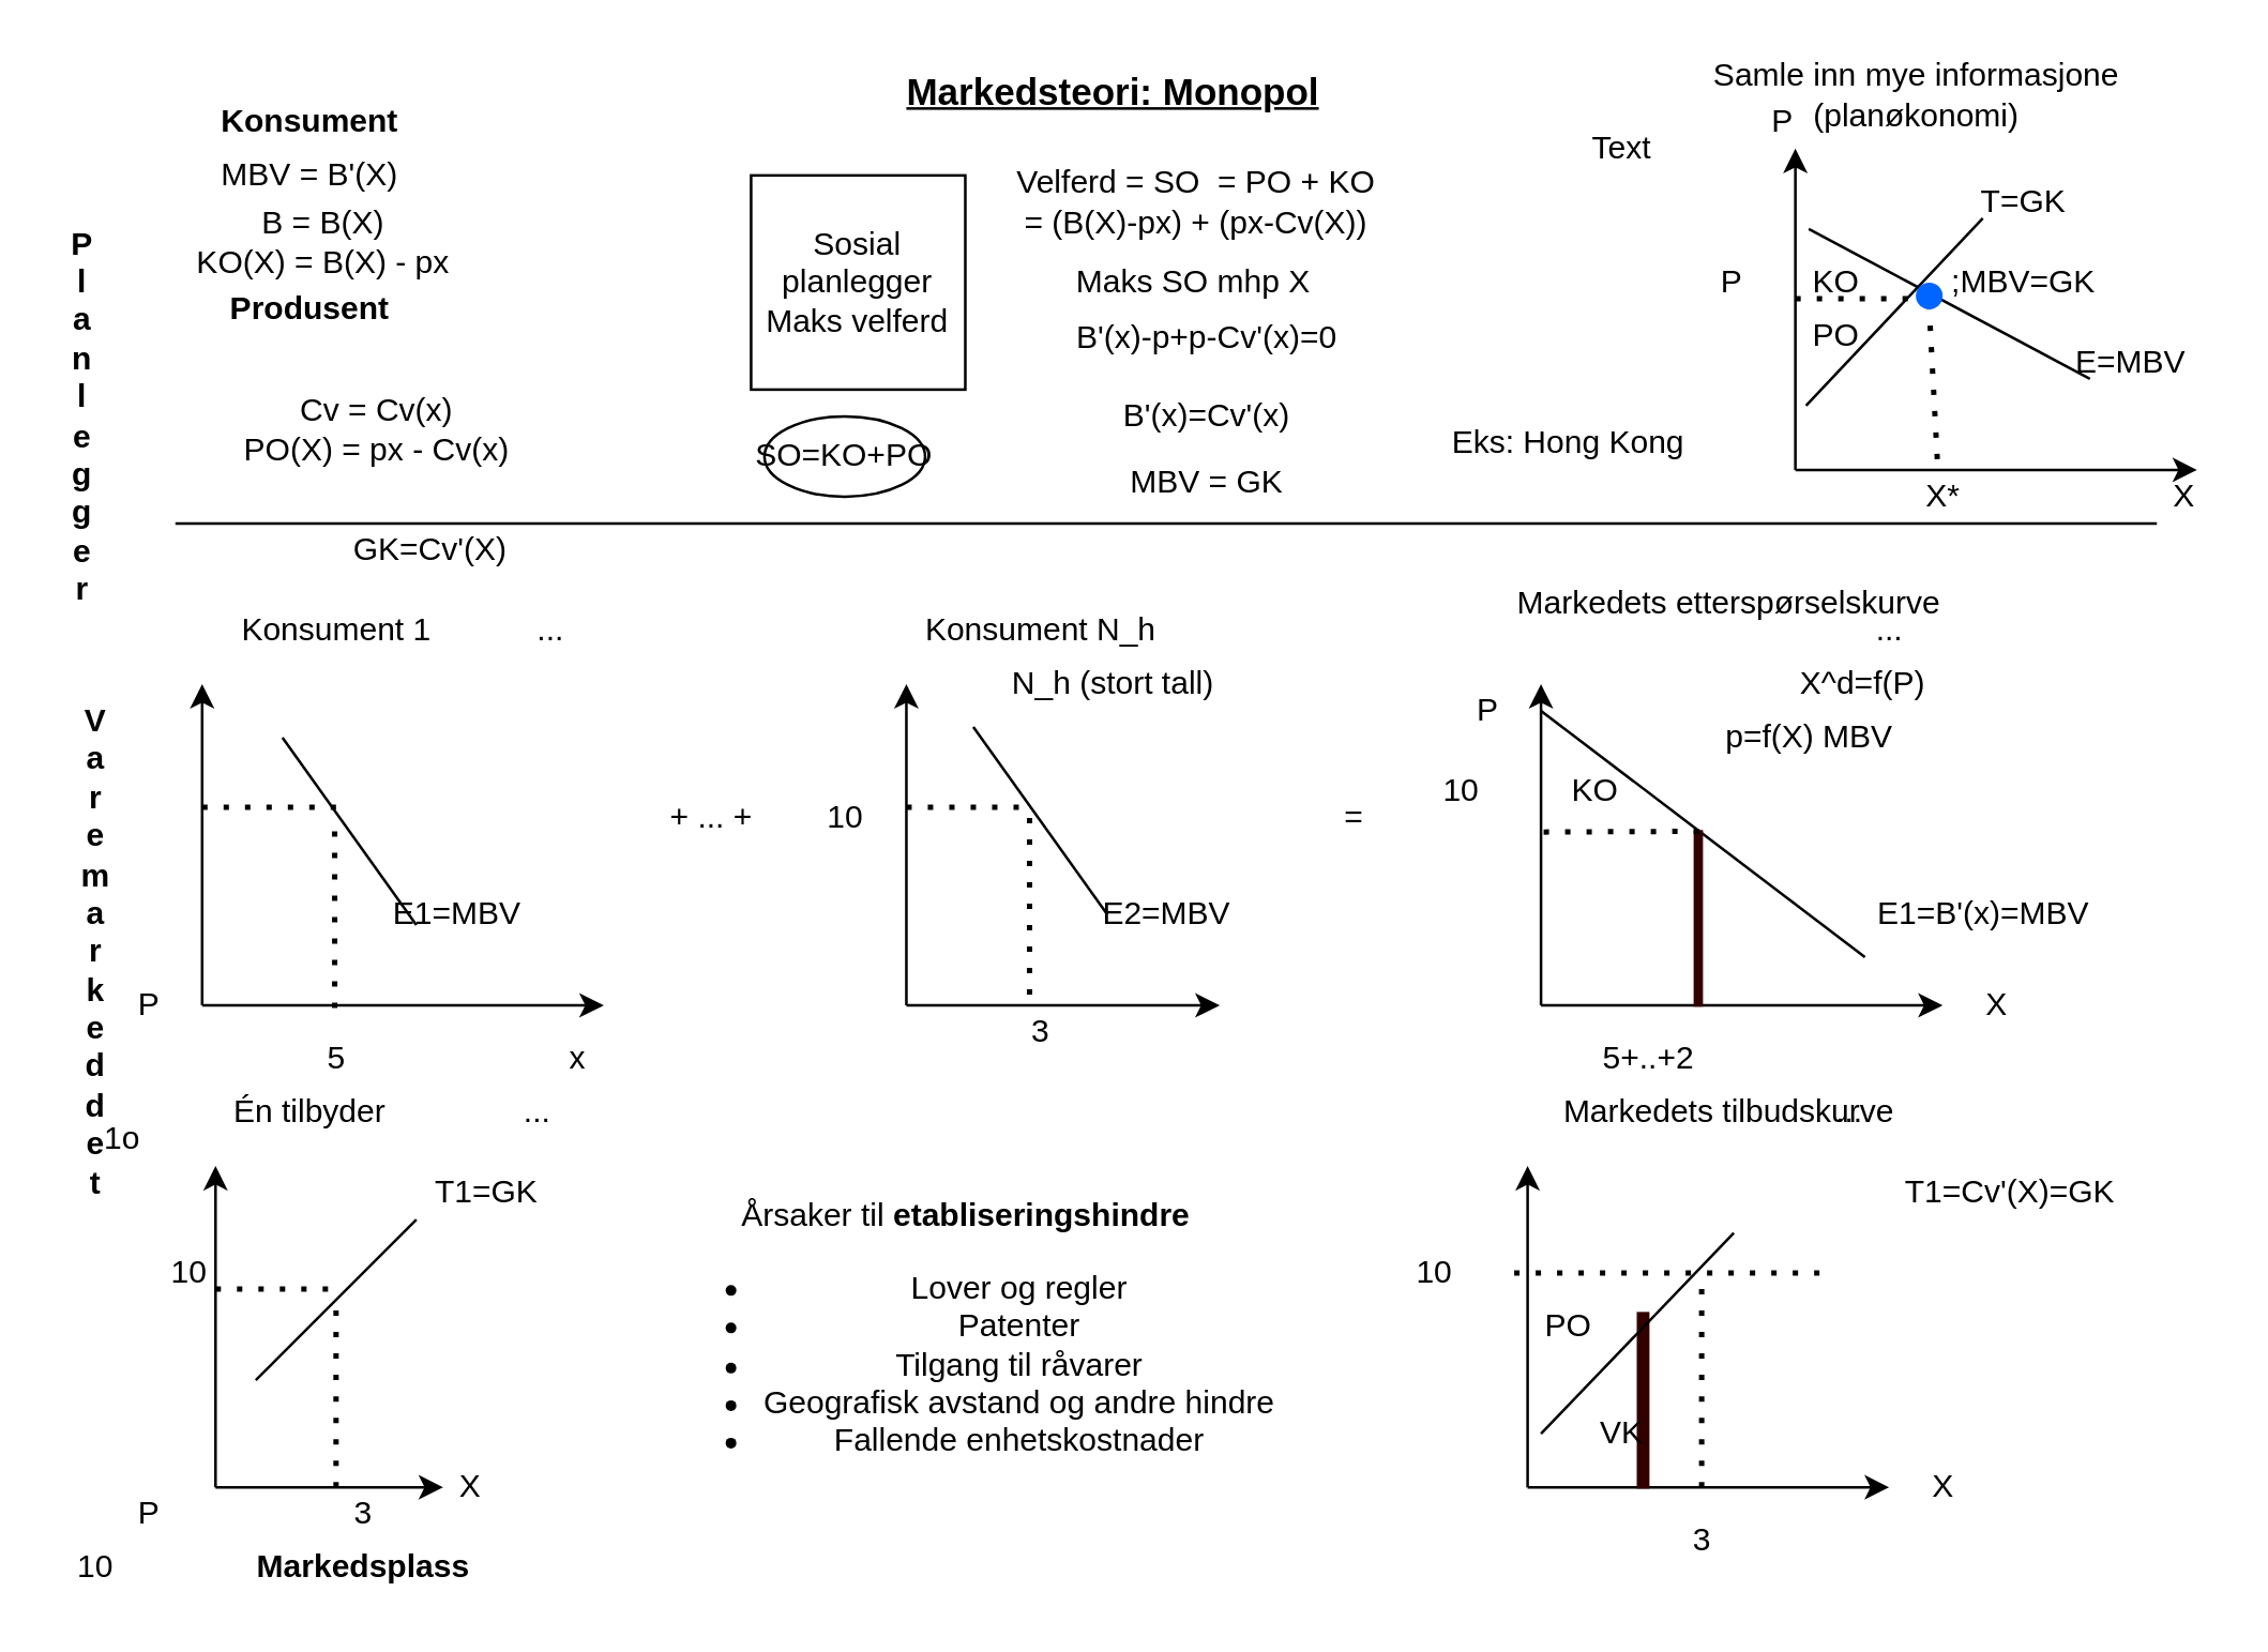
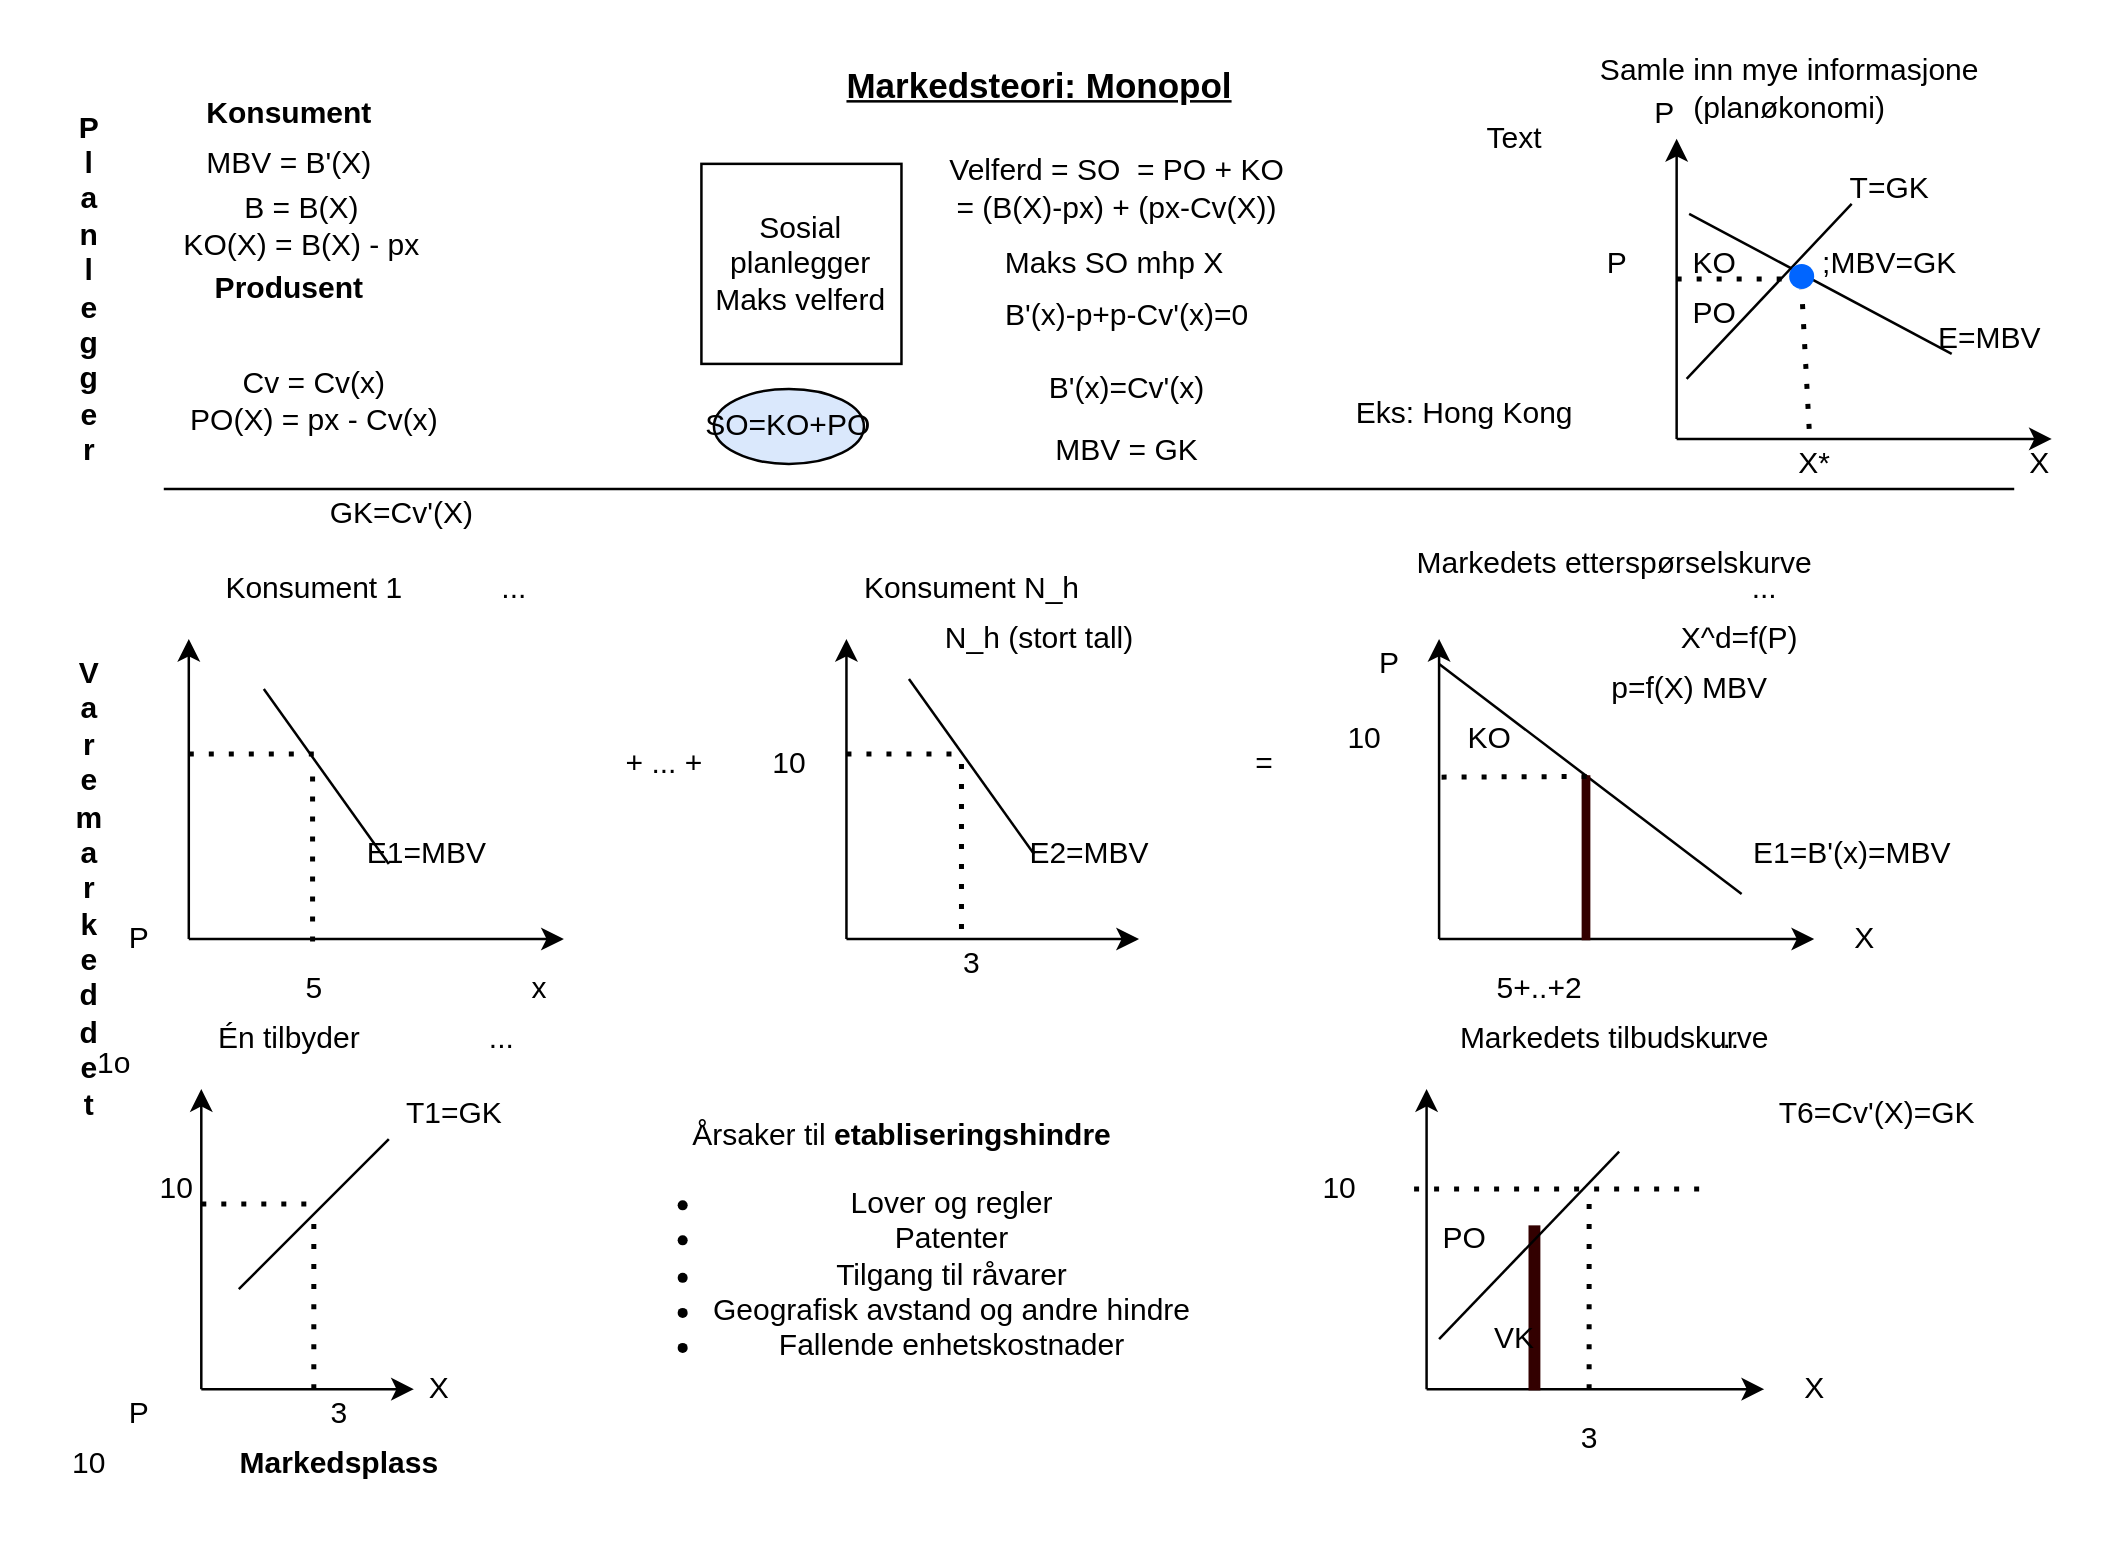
- <mxCell id="64" value="&lt;b&gt;P&lt;br&gt;l&lt;br&gt;a&lt;br&gt;n&lt;br&gt;l&lt;br&gt;e&lt;br&gt;g&lt;br&gt;g&lt;br&gt;e&lt;br&gt;r&lt;/b&gt;" style="text;html=1;align=center;verticalAlign=middle;resizable=0;points=[];autosize=1;" parent="1" vertex="1"><mxGeometry x="20" y="80" width="20" height="150" as="geometry" /></mxCell>
+ <mxCell id="64" value="&lt;b&gt;P&lt;br&gt;l&lt;br&gt;a&lt;br&gt;n&lt;br&gt;l&lt;br&gt;e&lt;br&gt;g&lt;br&gt;g&lt;br&gt;e&lt;br&gt;r&lt;/b&gt;" style="text;html=1;align=center;verticalAlign=middle;resizable=0;points=[];autosize=1;" parent="1" vertex="1"><mxGeometry x="25" y="40" width="20" height="150" as="geometry" /></mxCell>
- <mxCell id="47" value="Cv = Cv(x)&lt;br&gt;PO(X) = px - Cv(x)" style="text;html=1;align=center;verticalAlign=middle;resizable=0;points=[];autosize=1;" parent="1" vertex="1"><mxGeometry x="85" y="145" width="110" height="30" as="geometry" /></mxCell>
+ <mxCell id="47" value="Cv = Cv(x)&lt;br&gt;PO(X) = px - Cv(x)" style="text;html=1;align=center;verticalAlign=middle;resizable=0;points=[];autosize=1;" parent="1" vertex="1"><mxGeometry x="70" y="145" width="110" height="30" as="geometry" /></mxCell>
- <mxCell id="77" value="SO=KO+PO" style="ellipse;whiteSpace=wrap;html=1;" parent="1" vertex="1"><mxGeometry x="285" y="155" width="60" height="30" as="geometry" /></mxCell>
+ <mxCell id="77" value="SO=KO+PO" style="ellipse;whiteSpace=wrap;html=1;fillColor=#dae8fc;" parent="1" vertex="1"><mxGeometry x="285" y="155" width="60" height="30" as="geometry" /></mxCell>
- <mxCell id="42" value="T1=Cv'(X)=GK" style="text;html=1;align=center;verticalAlign=middle;resizable=0;points=[];autosize=1;" parent="1" vertex="1"><mxGeometry x="705" y="435" width="90" height="20" as="geometry" /></mxCell>
+ <mxCell id="42" value="T6=Cv'(X)=GK" style="text;html=1;align=center;verticalAlign=middle;resizable=0;points=[];autosize=1;" parent="1" vertex="1"><mxGeometry x="705" y="435" width="90" height="20" as="geometry" /></mxCell>
